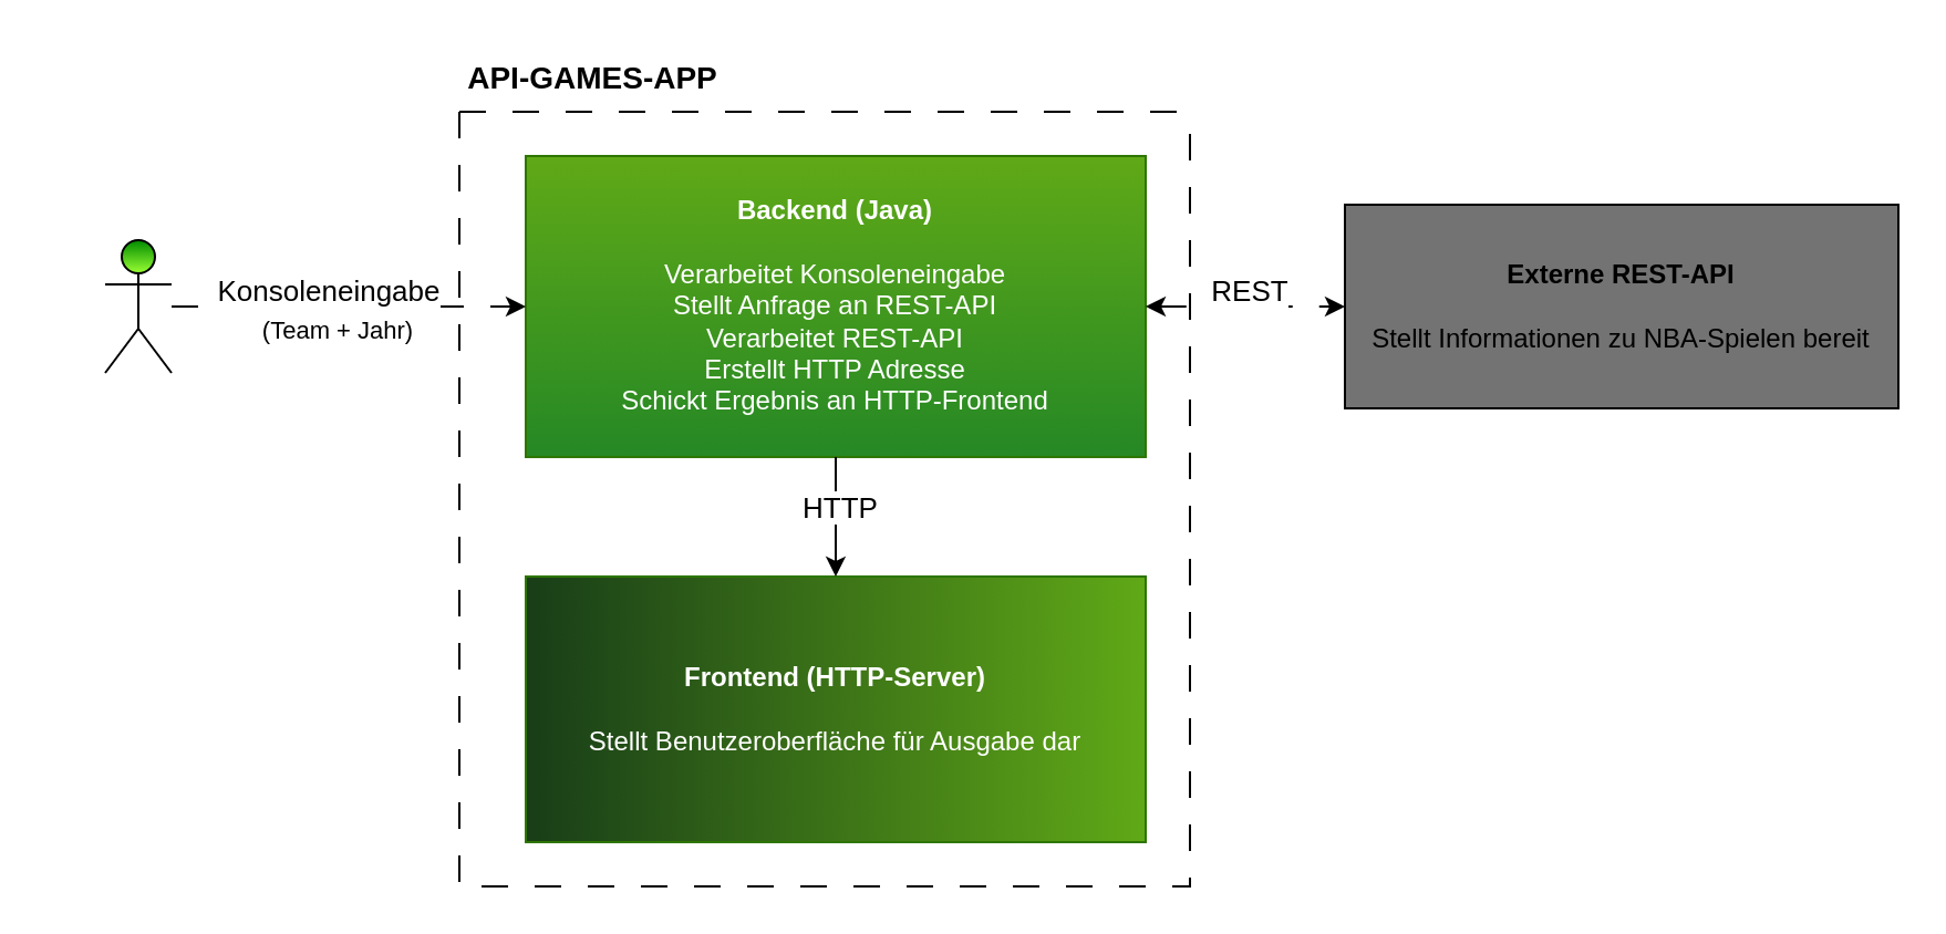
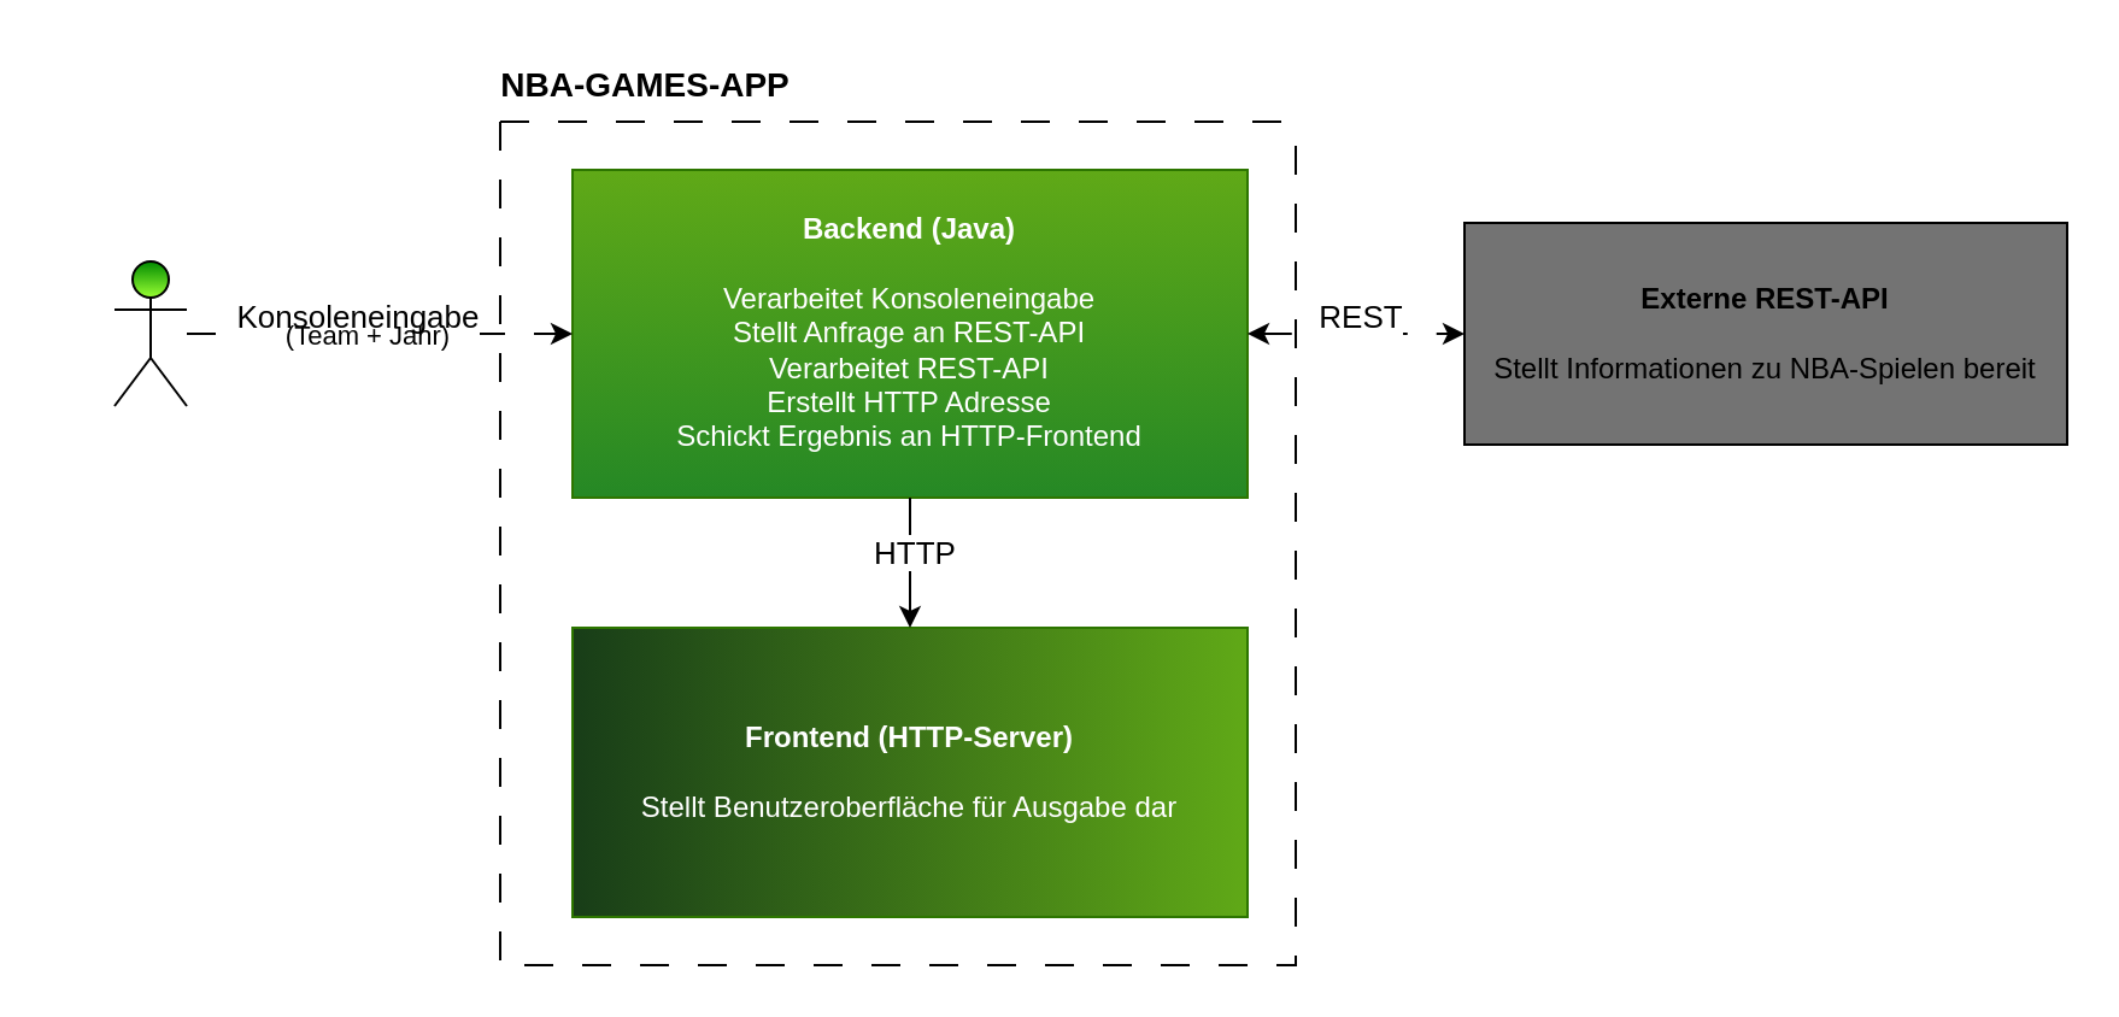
- <mxCell id="14" value="&lt;font style=&quot;font-size: 14px;&quot;&gt;&lt;b&gt;API-GAMES-APP&lt;/b&gt;&lt;/font&gt;" style="text;html=1;align=center;verticalAlign=middle;resizable=0;points=[];autosize=1;strokeColor=none;fillColor=none;" vertex="1" parent="1"><mxGeometry x="170" y="20" width="140" height="30" as="geometry" /></mxCell>
+ <mxCell id="14" value="&lt;font style=&quot;font-size: 14px;&quot;&gt;&lt;b&gt;NBA-GAMES-APP&lt;/b&gt;&lt;/font&gt;" style="text;html=1;align=center;verticalAlign=middle;resizable=0;points=[];autosize=1;strokeColor=none;fillColor=none;" vertex="1" parent="1"><mxGeometry x="170" y="20" width="140" height="30" as="geometry" /></mxCell>
- <mxCell id="12" value="&lt;font style=&quot;font-size: 11px;&quot;&gt;(Team + Jahr)&lt;/font&gt;" style="text;html=1;align=center;verticalAlign=middle;resizable=0;points=[];autosize=1;strokeColor=none;fillColor=none;" vertex="1" parent="1"><mxGeometry x="80" y="134" width="90" height="30" as="geometry" /></mxCell>
+ <mxCell id="12" value="&lt;font style=&quot;font-size: 11px;&quot;&gt;(Team + Jahr)&lt;/font&gt;" style="text;html=1;align=center;verticalAlign=middle;resizable=0;points=[];autosize=1;strokeColor=none;fillColor=none;" vertex="1" parent="1"><mxGeometry x="80" y="124" width="90" height="30" as="geometry" /></mxCell>
